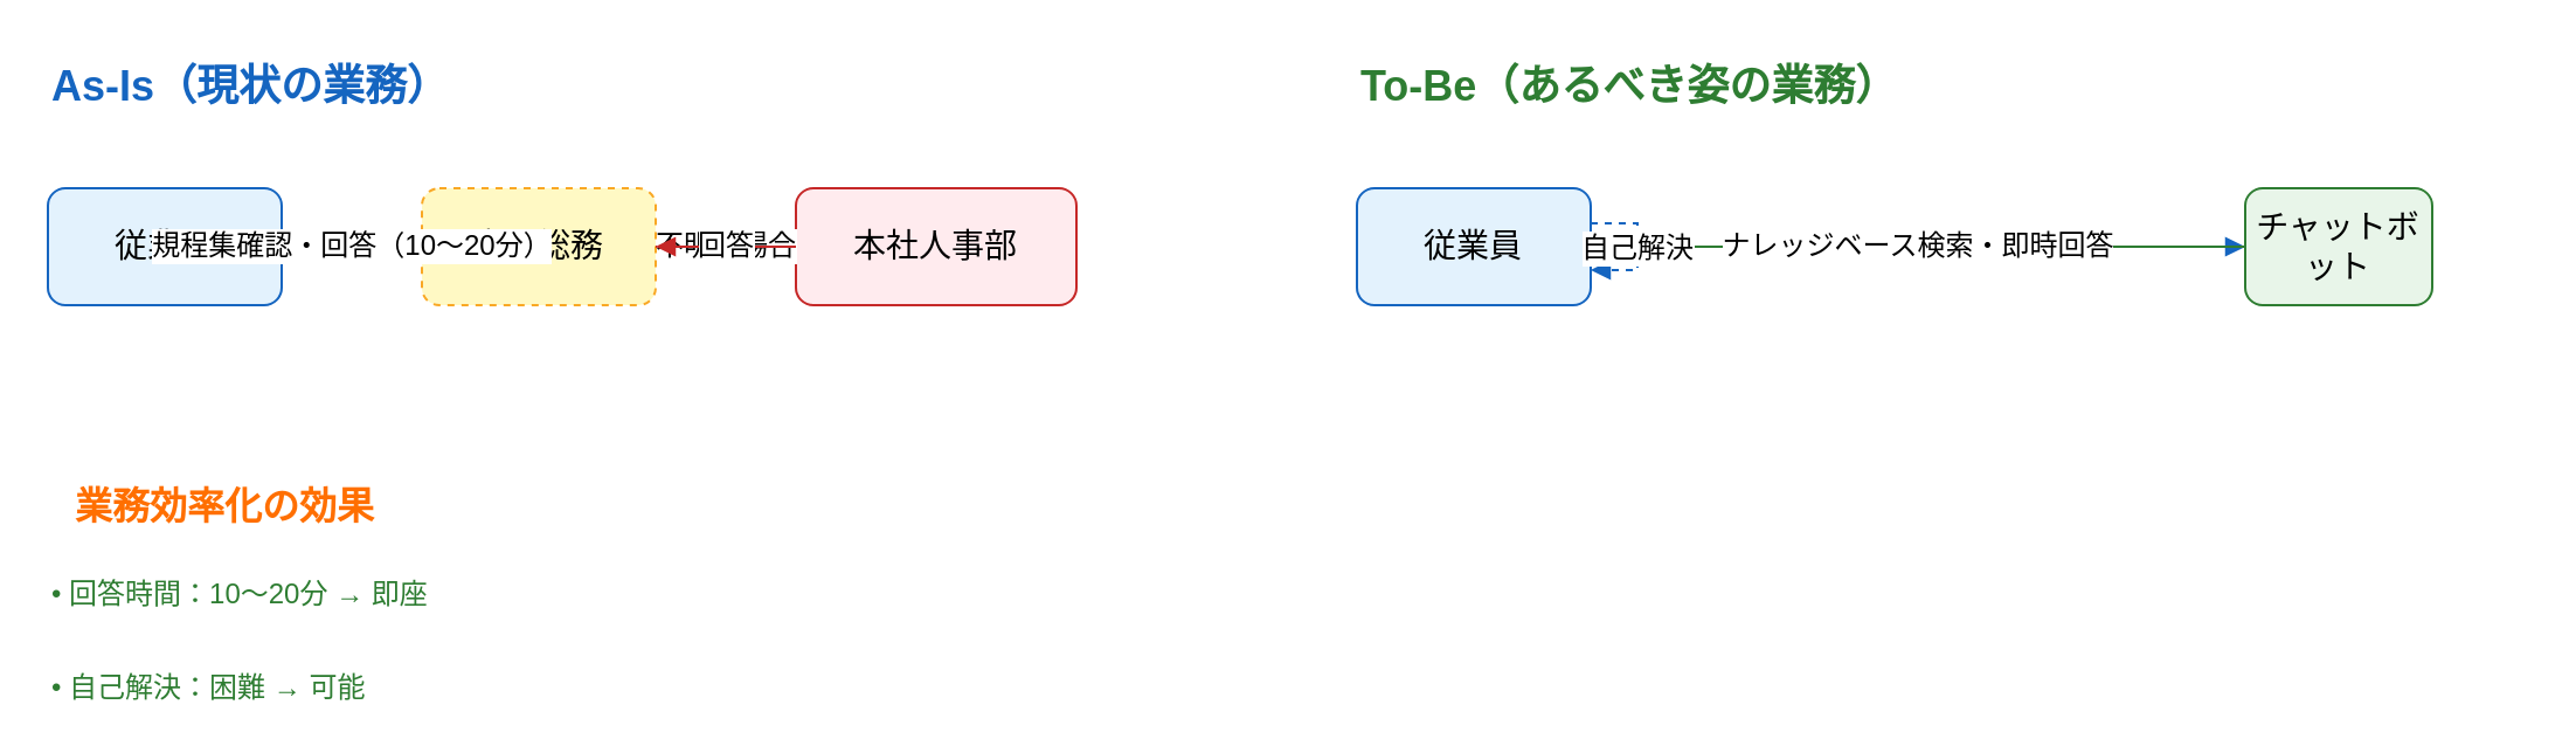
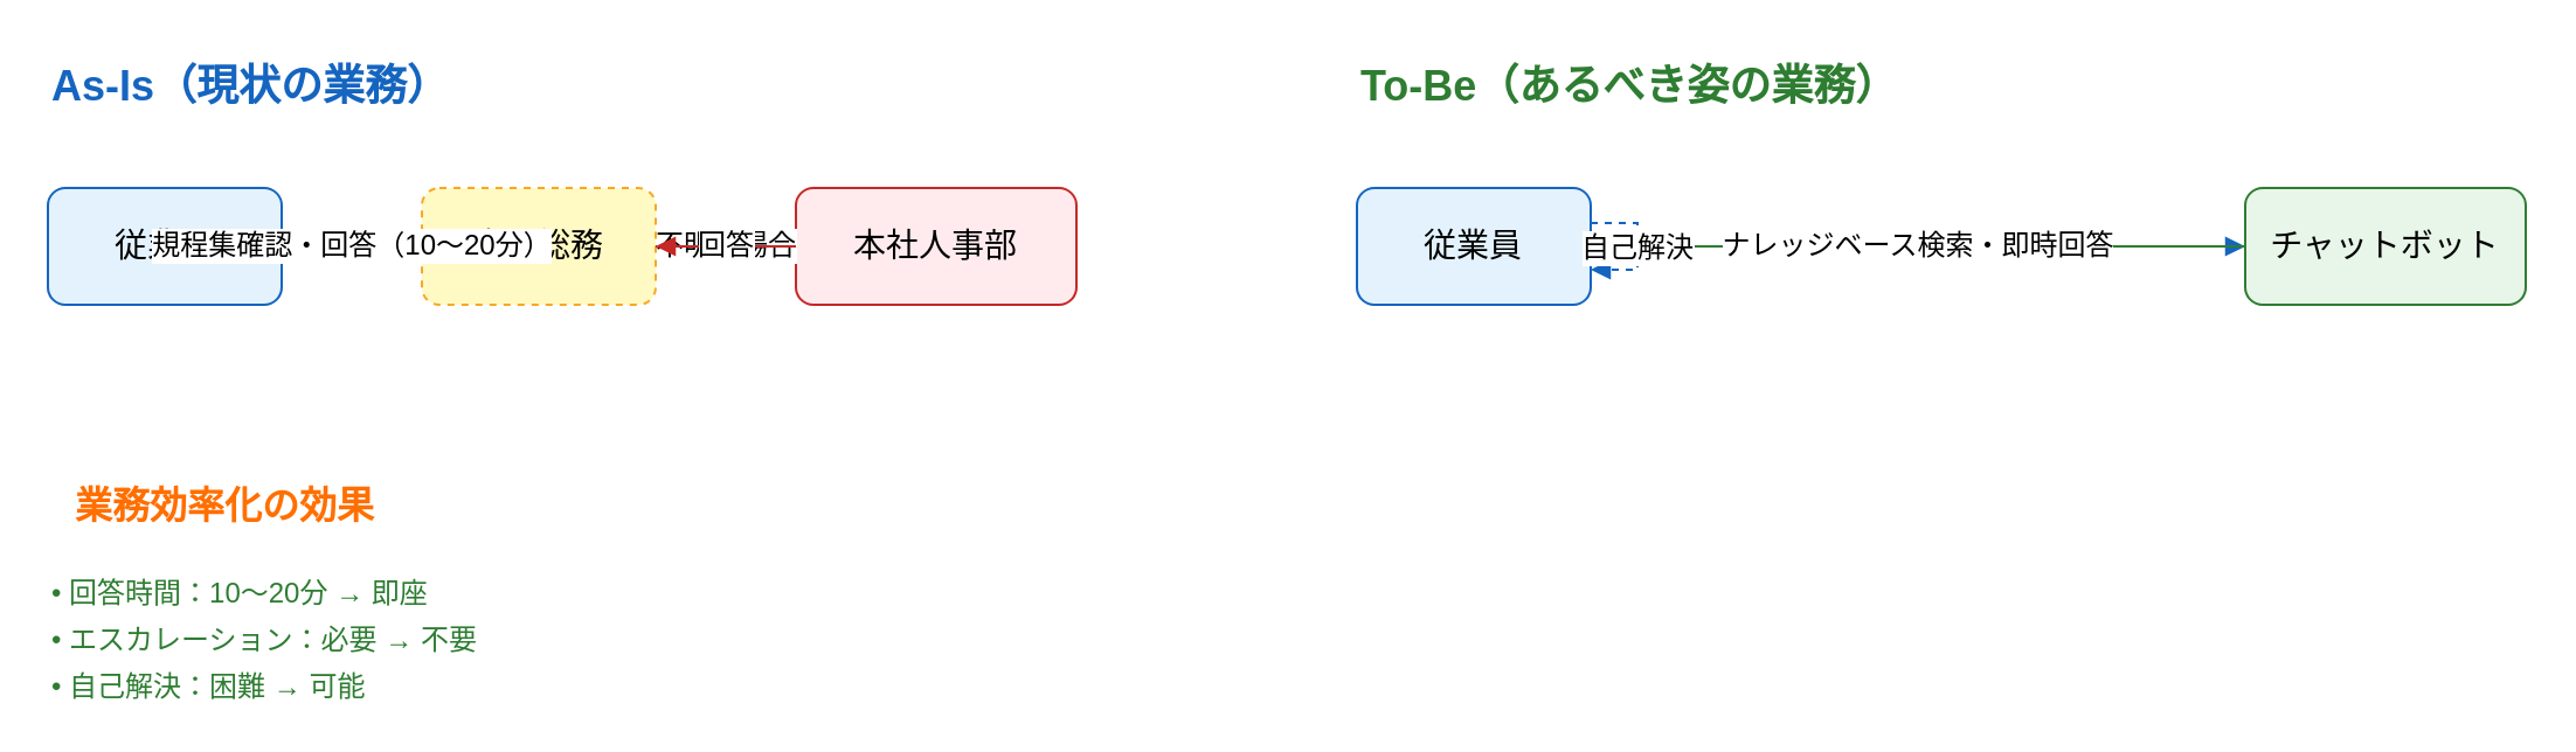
- <mxCell id="12" value="チャットボット" style="rounded=1;whiteSpace=wrap;html=1;fillColor=#E8F5E9;strokeColor=#2E7D32;fontSize=14;" parent="1" vertex="1"><mxGeometry x="960" y="80" width="80" height="50" as="geometry" /></mxCell>
+ <mxCell id="12" value="チャットボット" style="rounded=1;whiteSpace=wrap;html=1;fillColor=#E8F5E9;strokeColor=#2E7D32;fontSize=14;" parent="1" vertex="1"><mxGeometry x="960" y="80" width="120" height="50" as="geometry" /></mxCell>
+ <mxCell id="18" value="• エスカレーション：必要 → 不要" style="text;html=1;fontSize=12;fontColor=#2E7D32;" parent="1" vertex="1"><mxGeometry x="20" y="260" width="250" height="20" as="geometry" /></mxCell>
